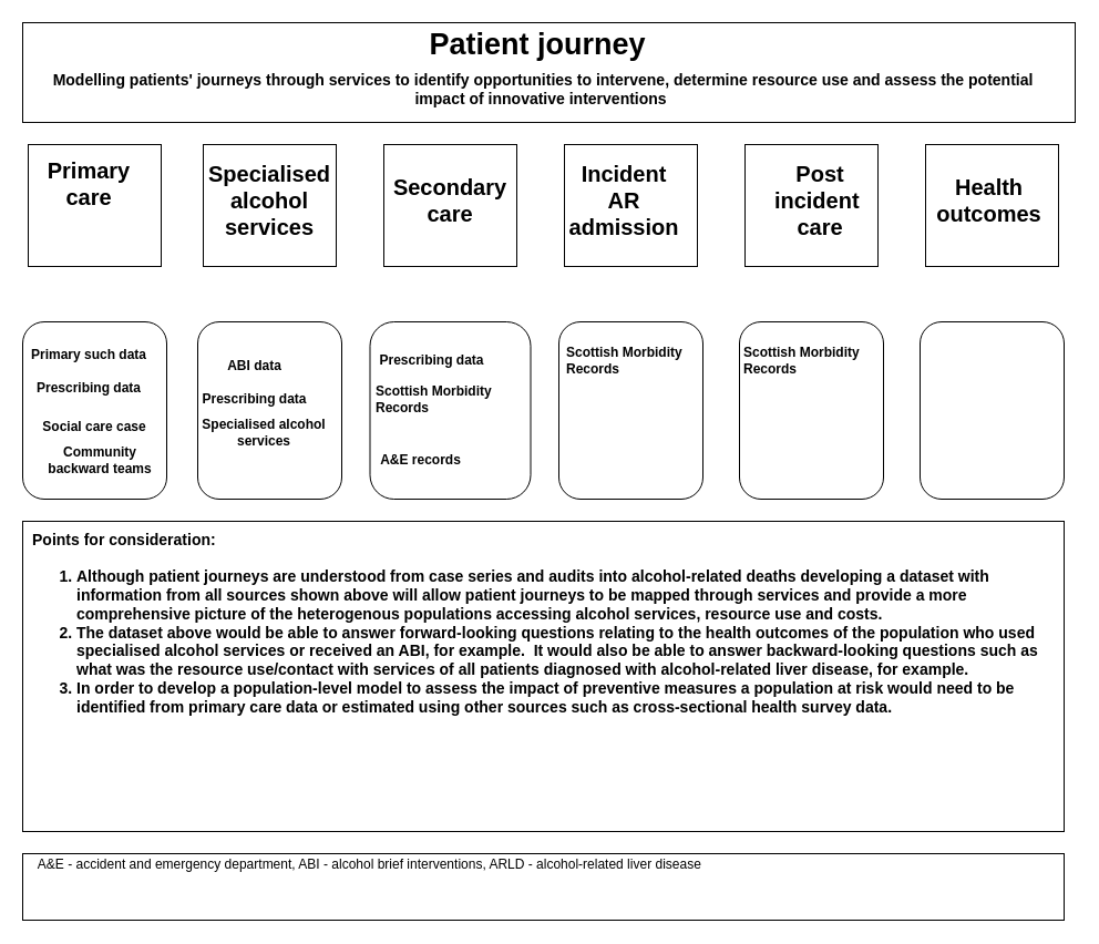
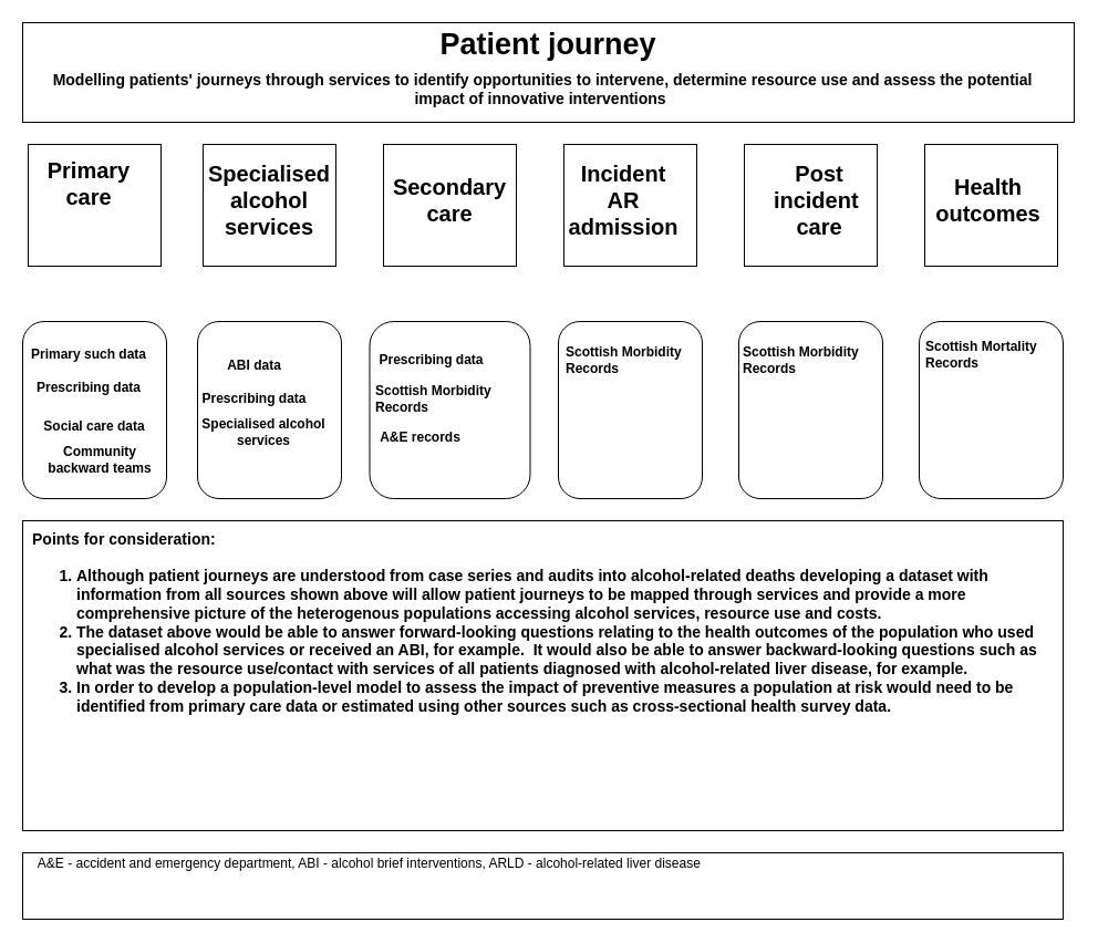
- <mxCell id="3" value="&lt;b&gt;&lt;font style=&quot;font-size: 27px&quot;&gt;Patient journey&lt;/font&gt;&lt;/b&gt;" style="text;html=1;strokeColor=none;fillColor=none;align=center;verticalAlign=middle;whiteSpace=wrap;rounded=0;" vertex="1" parent="1"><mxGeometry x="40" y="30" width="890" height="20" as="geometry" /></mxCell>
+ <mxCell id="3" value="&lt;b&gt;&lt;font style=&quot;font-size: 27px&quot;&gt;Patient journey&lt;/font&gt;&lt;/b&gt;" style="text;html=1;strokeColor=none;fillColor=none;align=center;verticalAlign=middle;whiteSpace=wrap;rounded=0;" vertex="1" parent="1"><mxGeometry x="50" y="30" width="890" height="20" as="geometry" /></mxCell>
+ <mxCell id="26" value="&lt;div style=&quot;text-align: left&quot;&gt;&lt;b&gt;Scottish Mortality Records&lt;/b&gt;&lt;/div&gt;" style="text;html=1;strokeColor=none;fillColor=none;align=center;verticalAlign=middle;whiteSpace=wrap;rounded=0;" vertex="1" parent="1"><mxGeometry x="835" y="305" width="125" height="30" as="geometry" /></mxCell>
- <mxCell id="38" value="Social care case&lt;br&gt;" style="text;html=1;strokeColor=none;fillColor=none;align=center;verticalAlign=middle;whiteSpace=wrap;rounded=0;fontStyle=1" vertex="1" parent="1"><mxGeometry x="30" y="375" width="110" height="20" as="geometry" /></mxCell>
+ <mxCell id="38" value="Social care data&lt;br&gt;" style="text;html=1;strokeColor=none;fillColor=none;align=center;verticalAlign=middle;whiteSpace=wrap;rounded=0;fontStyle=1" vertex="1" parent="1"><mxGeometry x="30" y="375" width="110" height="20" as="geometry" /></mxCell>
- <mxCell id="28" value="&lt;b&gt;A&amp;amp;E records&lt;/b&gt;" style="text;html=1;strokeColor=none;fillColor=none;align=center;verticalAlign=middle;whiteSpace=wrap;rounded=0;" vertex="1" parent="1"><mxGeometry x="338" y="405" width="83" height="20" as="geometry" /></mxCell>
+ <mxCell id="28" value="&lt;b&gt;A&amp;amp;E records&lt;/b&gt;" style="text;html=1;strokeColor=none;fillColor=none;align=center;verticalAlign=middle;whiteSpace=wrap;rounded=0;" vertex="1" parent="1"><mxGeometry x="338" y="385" width="83" height="20" as="geometry" /></mxCell>
